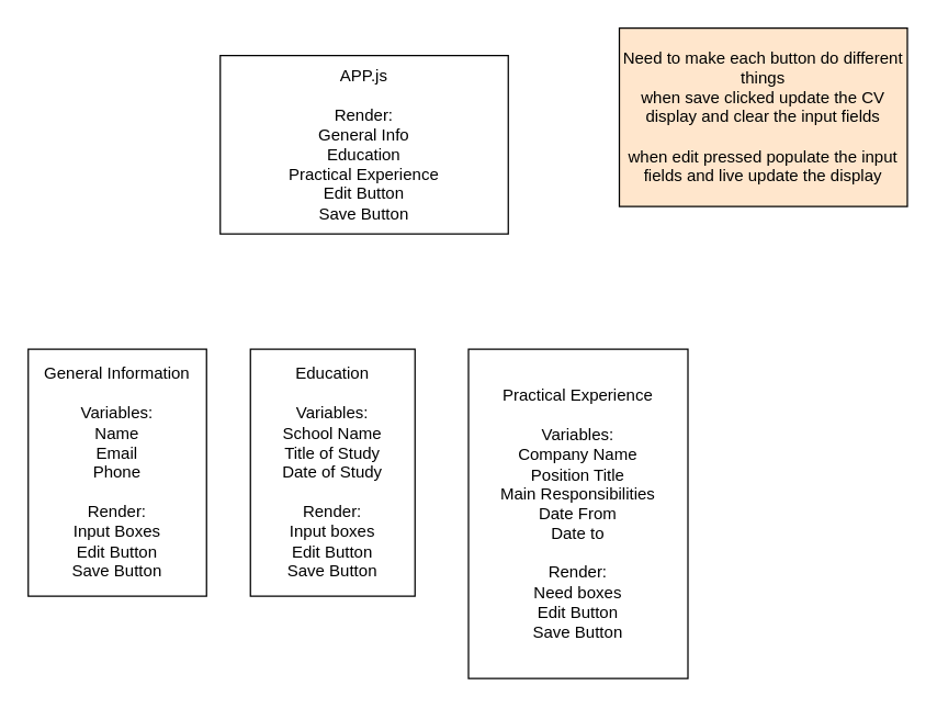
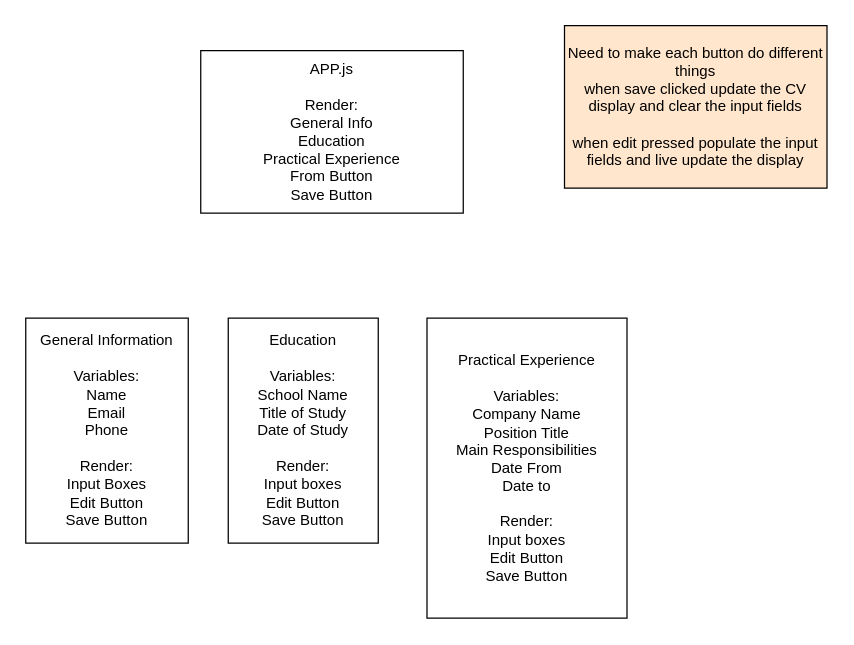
- <mxCell id="2" value="APP.js&lt;br&gt;&lt;br&gt;Render:&lt;br&gt;General Info&lt;br&gt;Education&lt;br&gt;Practical Experience&lt;br&gt;Edit Button&lt;br&gt;Save Button" style="rounded=0;whiteSpace=wrap;html=1;" vertex="1" parent="1"><mxGeometry x="160" y="40" width="210" height="130" as="geometry" /></mxCell>
+ <mxCell id="2" value="APP.js&lt;br&gt;&lt;br&gt;Render:&lt;br&gt;General Info&lt;br&gt;Education&lt;br&gt;Practical Experience&lt;br&gt;From Button&lt;br&gt;Save Button" style="rounded=0;whiteSpace=wrap;html=1;" vertex="1" parent="1"><mxGeometry x="160" y="40" width="210" height="130" as="geometry" /></mxCell>
- <mxCell id="4" value="Practical Experience&lt;br&gt;&lt;br&gt;Variables:&lt;br&gt;Company Name&lt;br&gt;Position Title&lt;br&gt;Main Responsibilities&lt;br&gt;Date From&lt;br&gt;Date to&lt;br&gt;&lt;br&gt;Render:&lt;br style=&quot;border-color: var(--border-color);&quot;&gt;Need boxes&lt;br style=&quot;border-color: var(--border-color);&quot;&gt;Edit Button&lt;br style=&quot;border-color: var(--border-color);&quot;&gt;Save Button" style="rounded=0;whiteSpace=wrap;html=1;" vertex="1" parent="1"><mxGeometry x="341" y="254" width="160" height="240" as="geometry" /></mxCell>
+ <mxCell id="4" value="Practical Experience&lt;br&gt;&lt;br&gt;Variables:&lt;br&gt;Company Name&lt;br&gt;Position Title&lt;br&gt;Main Responsibilities&lt;br&gt;Date From&lt;br&gt;Date to&lt;br&gt;&lt;br&gt;Render:&lt;br style=&quot;border-color: var(--border-color);&quot;&gt;Input boxes&lt;br style=&quot;border-color: var(--border-color);&quot;&gt;Edit Button&lt;br style=&quot;border-color: var(--border-color);&quot;&gt;Save Button" style="rounded=0;whiteSpace=wrap;html=1;" vertex="1" parent="1"><mxGeometry x="341" y="254" width="160" height="240" as="geometry" /></mxCell>
